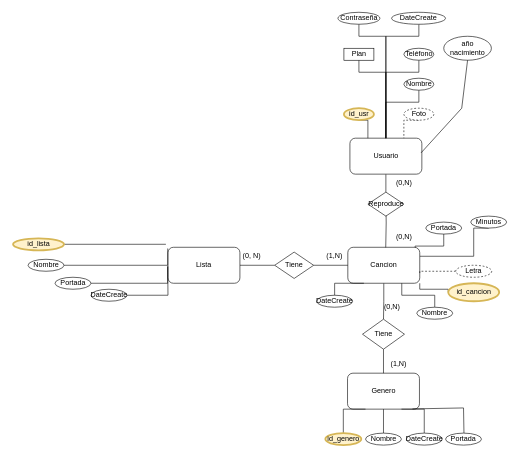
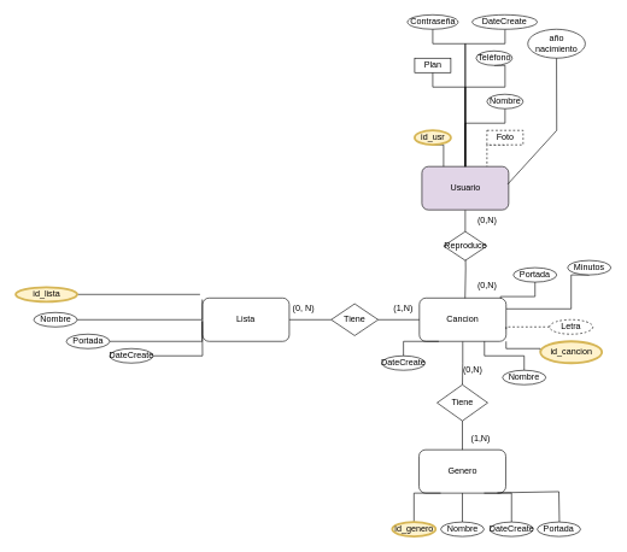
- <mxCell id="53" value="año nacimiento" style="ellipse;whiteSpace=wrap;html=1;" vertex="1" parent="1"><mxGeometry x="739" y="60" width="79.5" height="40" as="geometry" /></mxCell>
+ <mxCell id="53" value="año nacimiento" style="ellipse;whiteSpace=wrap;html=1;" vertex="1" parent="1"><mxGeometry x="729" y="40" width="79.5" height="40" as="geometry" /></mxCell>
- <mxCell id="15" value="Teléfono" style="ellipse;whiteSpace=wrap;html=1;strokeWidth=1;" parent="1" vertex="1"><mxGeometry x="672.5" y="80" width="50" height="20" as="geometry" /></mxCell>
+ <mxCell id="15" value="Teléfono" style="ellipse;whiteSpace=wrap;html=1;strokeWidth=1;" parent="1" vertex="1"><mxGeometry x="657.5" y="70" width="50" height="20" as="geometry" /></mxCell>
- <mxCell id="9" value="Foto" style="ellipse;whiteSpace=wrap;html=1;strokeWidth=1;dashed=1;" parent="1" vertex="1"><mxGeometry x="672.5" y="180" width="50" height="20" as="geometry" /></mxCell>
+ <mxCell id="9" value="Foto" style="whiteSpace=wrap;html=1;strokeWidth=1;dashed=1;rounded=0;" parent="1" vertex="1"><mxGeometry x="672.5" y="180" width="50" height="20" as="geometry" /></mxCell>
- <mxCell id="3" value="Usuario" style="rounded=1;whiteSpace=wrap;html=1;" parent="1" vertex="1"><mxGeometry x="582.5" y="230" width="120" height="60" as="geometry" /></mxCell>
+ <mxCell id="3" value="Usuario" style="rounded=1;whiteSpace=wrap;html=1;fillColor=#e1d5e7;" parent="1" vertex="1"><mxGeometry x="582.5" y="230" width="120" height="60" as="geometry" /></mxCell>
